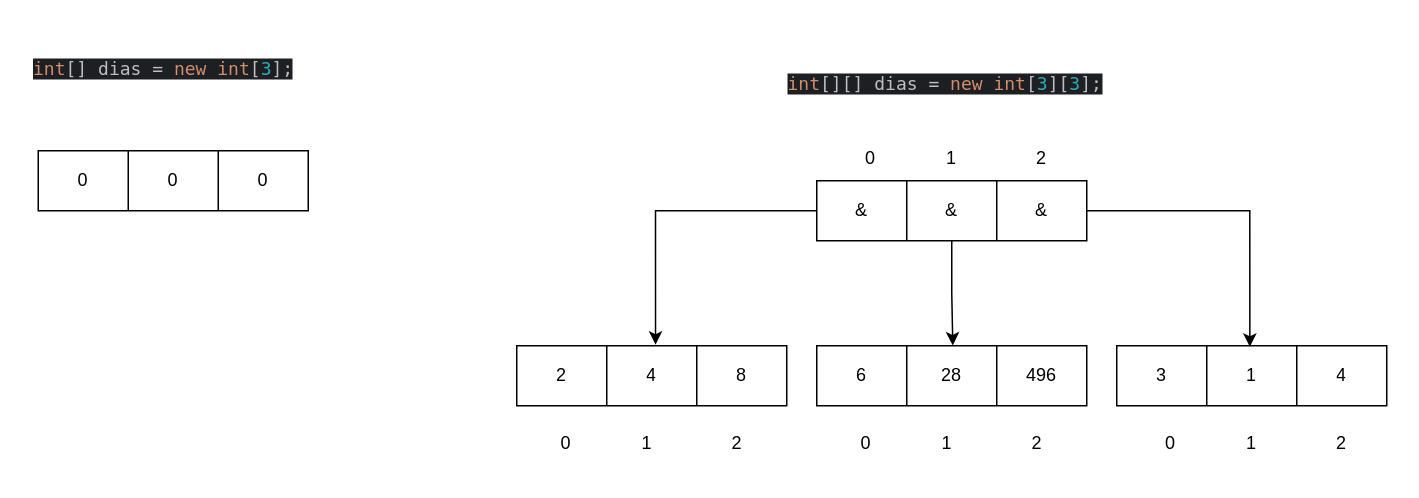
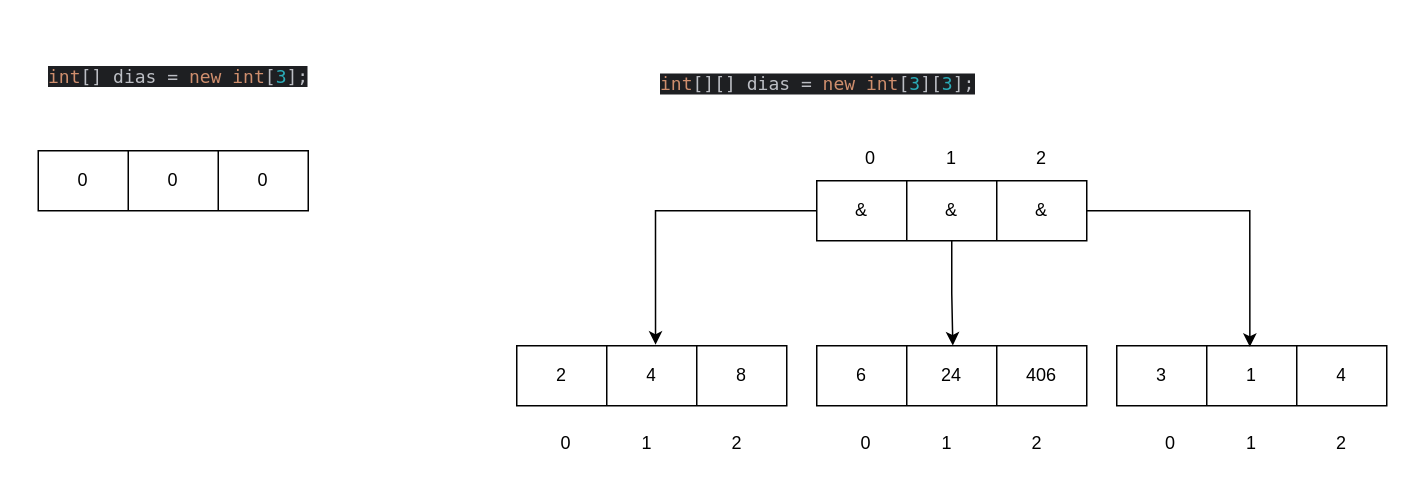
- <mxCell id="3" value="&lt;div style=&quot;background-color:#1e1f22;color:#bcbec4&quot;&gt;&lt;pre style=&quot;font-family:'JetBrains Mono',monospace;font-size:9,8pt;&quot;&gt;&lt;span style=&quot;color:#cf8e6d;&quot;&gt;int&lt;/span&gt;[] dias = &lt;span style=&quot;color:#cf8e6d;&quot;&gt;new int&lt;/span&gt;[&lt;span style=&quot;color:#2aacb8;&quot;&gt;3&lt;/span&gt;];&lt;/pre&gt;&lt;/div&gt;" style="text;whiteSpace=wrap;html=1;" vertex="1" parent="1"><mxGeometry x="20" y="20" width="190" height="50" as="geometry" /></mxCell>
+ <mxCell id="3" value="&lt;div style=&quot;background-color:#1e1f22;color:#bcbec4&quot;&gt;&lt;pre style=&quot;font-family:'JetBrains Mono',monospace;font-size:9,8pt;&quot;&gt;&lt;span style=&quot;color:#cf8e6d;&quot;&gt;int&lt;/span&gt;[] dias = &lt;span style=&quot;color:#cf8e6d;&quot;&gt;new int&lt;/span&gt;[&lt;span style=&quot;color:#2aacb8;&quot;&gt;3&lt;/span&gt;];&lt;/pre&gt;&lt;/div&gt;" style="text;whiteSpace=wrap;html=1;" vertex="1" parent="1"><mxGeometry x="30" y="25" width="190" height="50" as="geometry" /></mxCell>
- <mxCell id="2" value="&lt;div style=&quot;background-color: rgb(30, 31, 34); color: rgb(188, 190, 196);&quot;&gt;&lt;pre style=&quot;font-family:'JetBrains Mono',monospace;font-size:9,8pt;&quot;&gt;&lt;span style=&quot;color: rgb(207, 142, 109);&quot;&gt;int&lt;/span&gt;[][] dias = &lt;span style=&quot;color: rgb(207, 142, 109);&quot;&gt;new int&lt;/span&gt;[&lt;span style=&quot;color: rgb(42, 172, 184);&quot;&gt;3&lt;/span&gt;][&lt;span style=&quot;color: rgb(42, 172, 184);&quot;&gt;3&lt;/span&gt;];&lt;/pre&gt;&lt;/div&gt;" style="text;whiteSpace=wrap;html=1;" vertex="1" parent="1"><mxGeometry x="522.5" y="30" width="223" height="50" as="geometry" /></mxCell>
+ <mxCell id="2" value="&lt;div style=&quot;background-color: rgb(30, 31, 34); color: rgb(188, 190, 196);&quot;&gt;&lt;pre style=&quot;font-family:'JetBrains Mono',monospace;font-size:9,8pt;&quot;&gt;&lt;span style=&quot;color: rgb(207, 142, 109);&quot;&gt;int&lt;/span&gt;[][] dias = &lt;span style=&quot;color: rgb(207, 142, 109);&quot;&gt;new int&lt;/span&gt;[&lt;span style=&quot;color: rgb(42, 172, 184);&quot;&gt;3&lt;/span&gt;][&lt;span style=&quot;color: rgb(42, 172, 184);&quot;&gt;3&lt;/span&gt;];&lt;/pre&gt;&lt;/div&gt;" style="text;whiteSpace=wrap;html=1;" vertex="1" parent="1"><mxGeometry x="437.5" y="30" width="223" height="50" as="geometry" /></mxCell>
- <mxCell id="17" value="28" style="shape=partialRectangle;html=1;whiteSpace=wrap;connectable=0;strokeColor=inherit;overflow=hidden;fillColor=none;top=0;left=0;bottom=0;right=0;pointerEvents=1;" vertex="1" parent="15"><mxGeometry x="60" width="60" height="40" as="geometry"><mxRectangle width="60" height="40" as="alternateBounds" /></mxGeometry></mxCell>
+ <mxCell id="17" value="24" style="shape=partialRectangle;html=1;whiteSpace=wrap;connectable=0;strokeColor=inherit;overflow=hidden;fillColor=none;top=0;left=0;bottom=0;right=0;pointerEvents=1;" vertex="1" parent="15"><mxGeometry x="60" width="60" height="40" as="geometry"><mxRectangle width="60" height="40" as="alternateBounds" /></mxGeometry></mxCell>
- <mxCell id="18" value="496" style="shape=partialRectangle;html=1;whiteSpace=wrap;connectable=0;strokeColor=inherit;overflow=hidden;fillColor=none;top=0;left=0;bottom=0;right=0;pointerEvents=1;" vertex="1" parent="15"><mxGeometry x="120" width="60" height="40" as="geometry"><mxRectangle width="60" height="40" as="alternateBounds" /></mxGeometry></mxCell>
+ <mxCell id="18" value="406" style="shape=partialRectangle;html=1;whiteSpace=wrap;connectable=0;strokeColor=inherit;overflow=hidden;fillColor=none;top=0;left=0;bottom=0;right=0;pointerEvents=1;" vertex="1" parent="15"><mxGeometry x="120" width="60" height="40" as="geometry"><mxRectangle width="60" height="40" as="alternateBounds" /></mxGeometry></mxCell>
